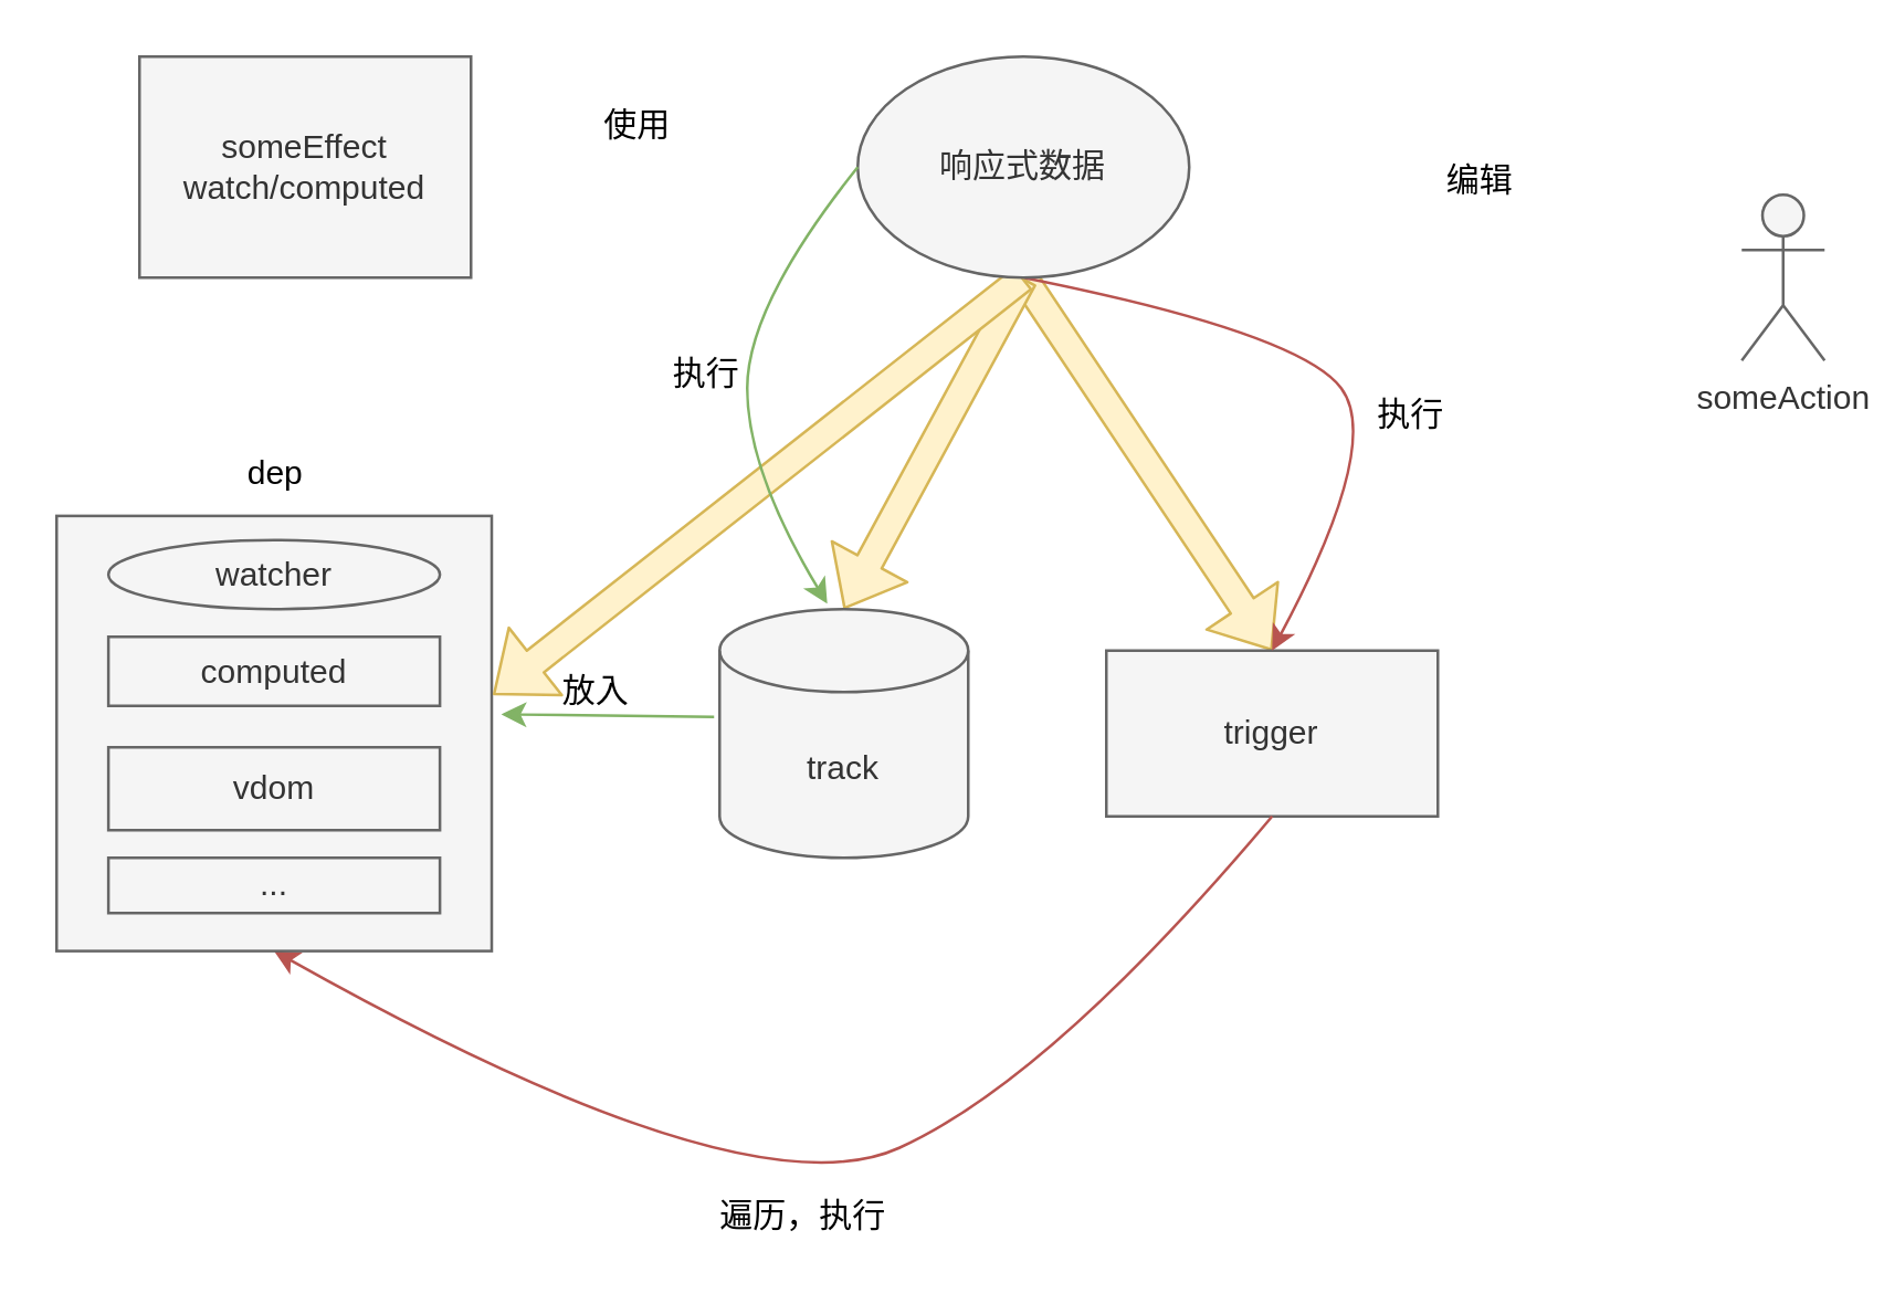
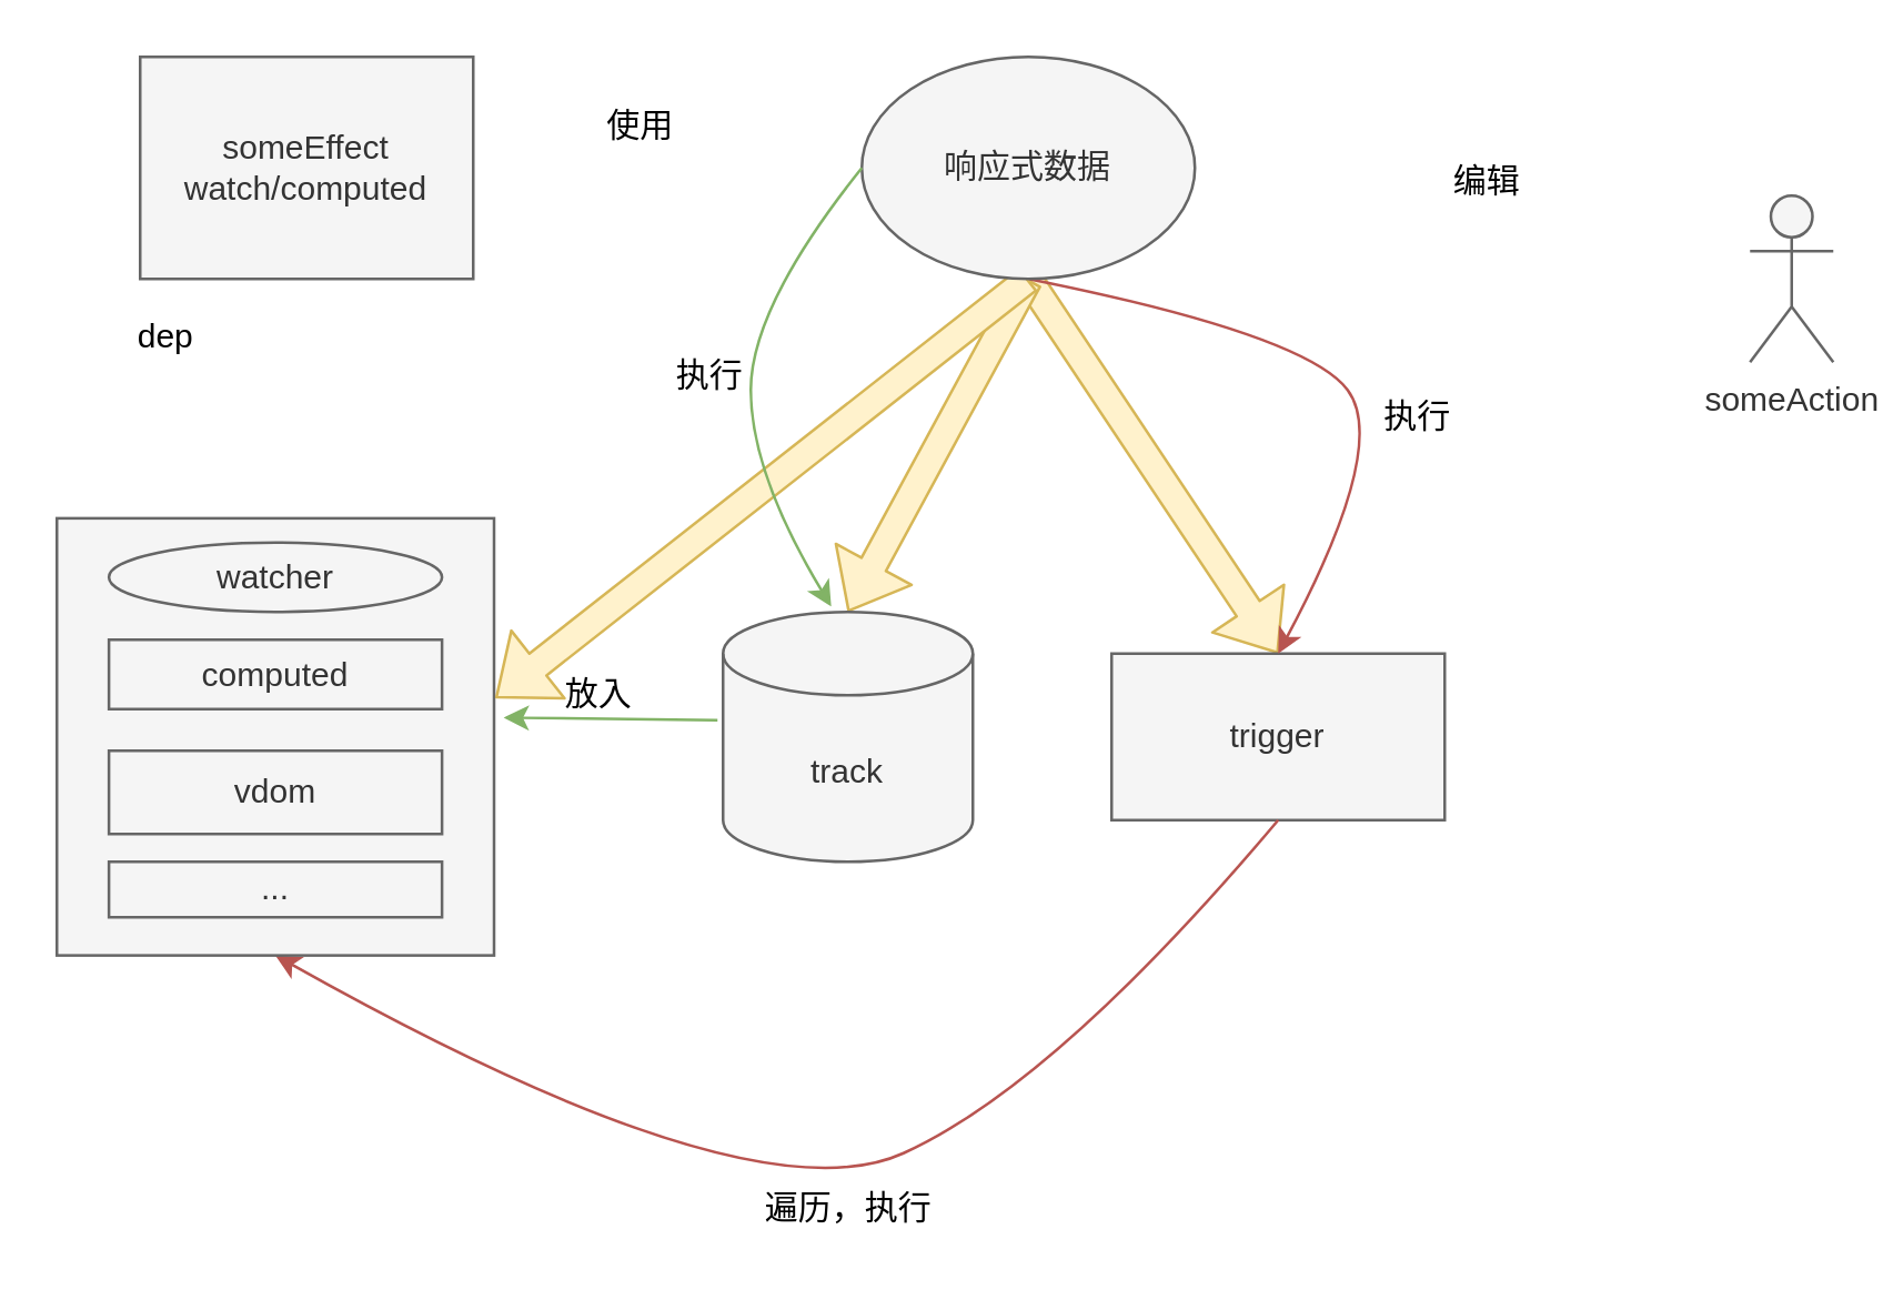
- <mxCell id="17" value="dep" style="text;html=1;align=center;verticalAlign=middle;resizable=0;points=[];autosize=1;strokeColor=none;fillColor=none;fontColor=#000000;" vertex="1" parent="1"><mxGeometry x="78.75" y="156.25" width="40" height="30" as="geometry" /></mxCell>
+ <mxCell id="17" value="dep" style="text;html=1;align=center;verticalAlign=middle;resizable=0;points=[];autosize=1;strokeColor=none;fillColor=none;fontColor=#000000;" vertex="1" parent="1"><mxGeometry x="38.75" y="106.25" width="40" height="30" as="geometry" /></mxCell>
- <mxCell id="11" value="遍历，执行" style="text;html=1;align=center;verticalAlign=middle;resizable=0;points=[];autosize=1;strokeColor=none;fillColor=none;fontColor=#000000;" vertex="1" parent="1"><mxGeometry x="250" y="425" width="80" height="30" as="geometry" /></mxCell>
+ <mxCell id="11" value="遍历，执行" style="text;html=1;align=center;verticalAlign=middle;resizable=0;points=[];autosize=1;strokeColor=none;fillColor=none;fontColor=#000000;" vertex="1" parent="1"><mxGeometry x="265" y="420" width="80" height="30" as="geometry" /></mxCell>
